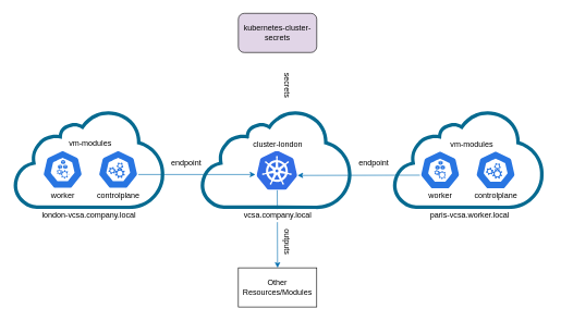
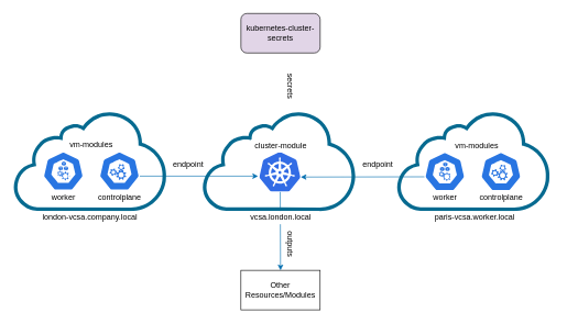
- <mxCell id="29" value="cluster-london" style="text;html=1;align=center;verticalAlign=middle;resizable=0;points=[];autosize=1;strokeColor=none;fillColor=default;rounded=1;" parent="26" vertex="1"><mxGeometry x="72.19" y="41" width="90" height="20" as="geometry" /></mxCell>
+ <mxCell id="29" value="cluster-module" style="text;html=1;align=center;verticalAlign=middle;resizable=0;points=[];autosize=1;strokeColor=none;fillColor=default;rounded=1;" parent="26" vertex="1"><mxGeometry x="72.19" y="41" width="90" height="20" as="geometry" /></mxCell>
- <mxCell id="30" value="vcsa.company.local" style="text;html=1;align=center;verticalAlign=middle;resizable=0;points=[];autosize=1;strokeColor=none;fillColor=default;" parent="26" vertex="1"><mxGeometry x="57.19" y="150" width="120" height="20" as="geometry" /></mxCell>
+ <mxCell id="30" value="vcsa.london.local" style="text;html=1;align=center;verticalAlign=middle;resizable=0;points=[];autosize=1;strokeColor=none;fillColor=default;" parent="26" vertex="1"><mxGeometry x="57.19" y="150" width="120" height="20" as="geometry" /></mxCell>
